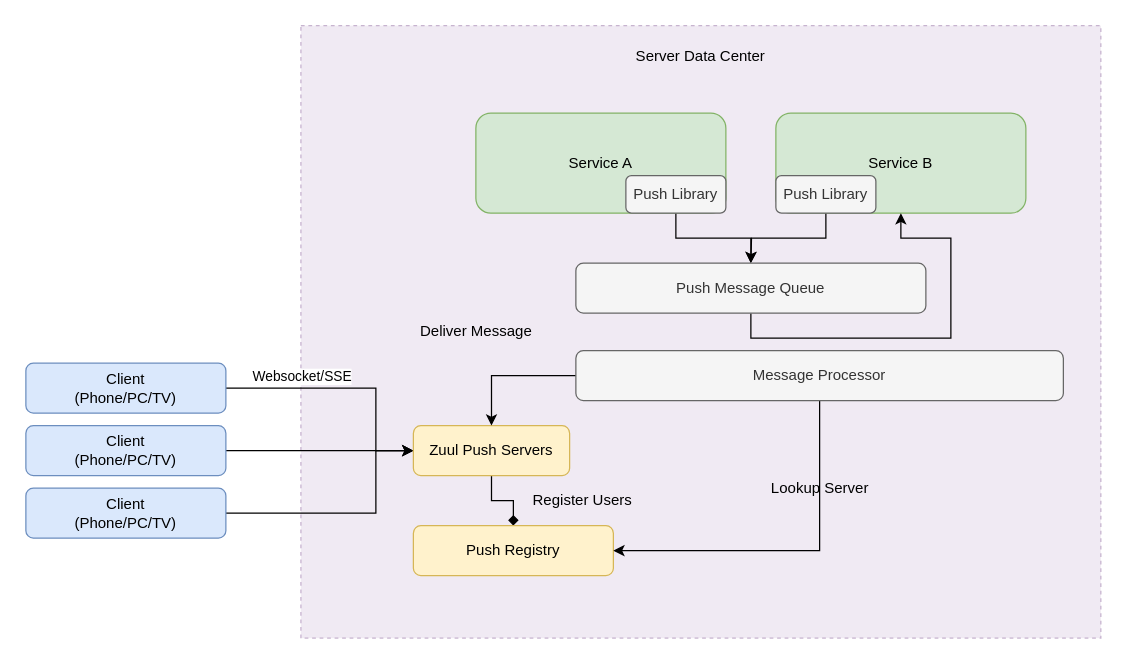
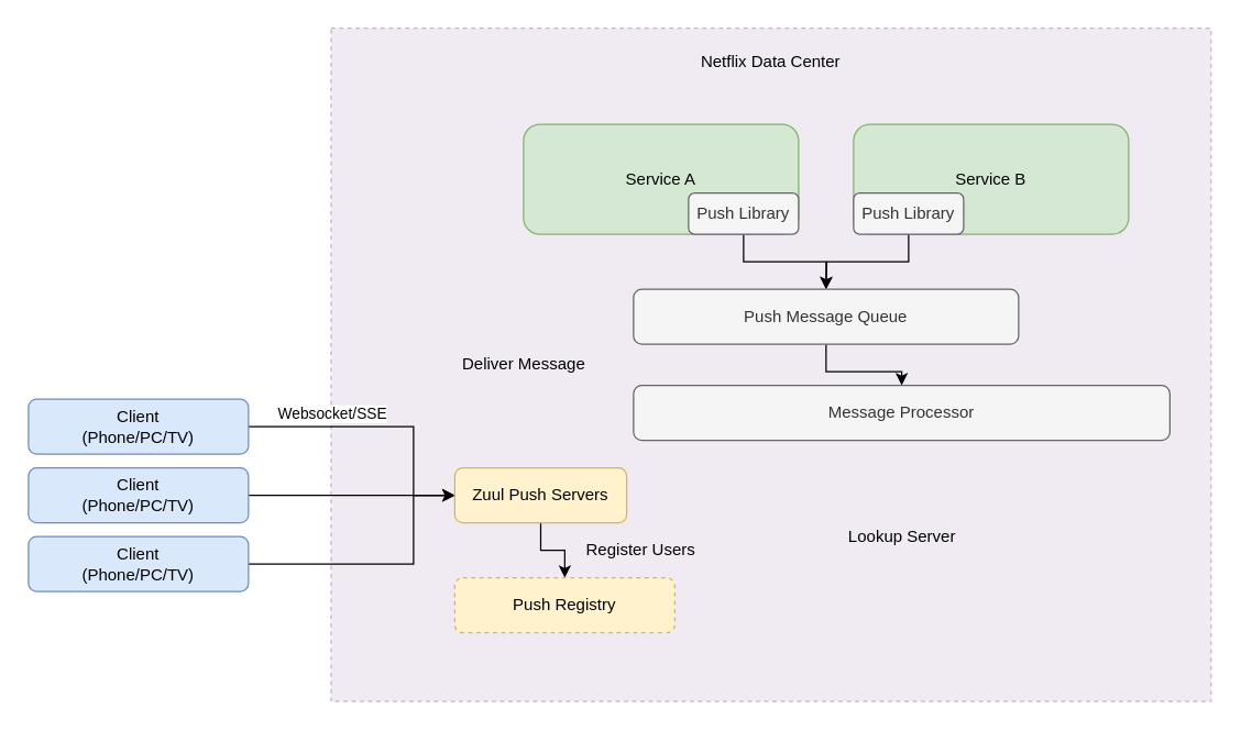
- <mxCell id="27" value="Server Data Center" style="text;html=1;strokeColor=none;fillColor=none;align=center;verticalAlign=middle;whiteSpace=wrap;rounded=0;dashed=1;opacity=50;" vertex="1" parent="1"><mxGeometry x="495" y="30" width="130" height="30" as="geometry" /></mxCell>
+ <mxCell id="27" value="Netflix Data Center" style="text;html=1;strokeColor=none;fillColor=none;align=center;verticalAlign=middle;whiteSpace=wrap;rounded=0;dashed=1;opacity=50;" vertex="1" parent="1"><mxGeometry x="495" y="30" width="130" height="30" as="geometry" /></mxCell>
- <mxCell id="20" style="edgeStyle=orthogonalEdgeStyle;rounded=0;orthogonalLoop=1;jettySize=auto;html=1;exitX=0.5;exitY=1;exitDx=0;exitDy=0;" edge="1" parent="1" source="21" target="17"><mxGeometry relative="1" as="geometry" /></mxCell>
+ <mxCell id="20" style="edgeStyle=orthogonalEdgeStyle;rounded=0;orthogonalLoop=1;jettySize=auto;html=1;exitX=0.5;exitY=1;exitDx=0;exitDy=0;entryX=0.5;entryY=0;entryDx=0;entryDy=0;" edge="1" parent="1" source="21" target="24"><mxGeometry relative="1" as="geometry" /></mxCell>
- <mxCell id="23" style="edgeStyle=orthogonalEdgeStyle;rounded=0;orthogonalLoop=1;jettySize=auto;html=1;exitX=0;exitY=0.5;exitDx=0;exitDy=0;entryX=0.5;entryY=0;entryDx=0;entryDy=0;" edge="1" parent="1" source="24" target="11"><mxGeometry relative="1" as="geometry" /></mxCell>
- <mxCell id="10" style="edgeStyle=orthogonalEdgeStyle;rounded=0;orthogonalLoop=1;jettySize=auto;html=1;exitX=0.5;exitY=1;exitDx=0;exitDy=0;entryX=0.5;entryY=0;entryDx=0;entryDy=0;endArrow=diamond;" edge="1" parent="1" source="11" target="12"><mxGeometry relative="1" as="geometry" /></mxCell>
+ <mxCell id="10" style="edgeStyle=orthogonalEdgeStyle;rounded=0;orthogonalLoop=1;jettySize=auto;html=1;exitX=0.5;exitY=1;exitDx=0;exitDy=0;entryX=0.5;entryY=0;entryDx=0;entryDy=0;" edge="1" parent="1" source="11" target="12"><mxGeometry relative="1" as="geometry" /></mxCell>
- <mxCell id="12" value="Push Registry" style="rounded=1;whiteSpace=wrap;html=1;fillColor=#fff2cc;strokeColor=#d6b656;" vertex="1" parent="1"><mxGeometry x="330" y="420" width="160" height="40" as="geometry" /></mxCell>
+ <mxCell id="12" value="Push Registry" style="rounded=1;whiteSpace=wrap;html=1;fillColor=#fff2cc;strokeColor=#d6b656;dashed=1;" vertex="1" parent="1"><mxGeometry x="330" y="420" width="160" height="40" as="geometry" /></mxCell>
- <mxCell id="22" style="edgeStyle=orthogonalEdgeStyle;rounded=0;orthogonalLoop=1;jettySize=auto;html=1;exitX=0.5;exitY=1;exitDx=0;exitDy=0;entryX=1;entryY=0.5;entryDx=0;entryDy=0;" edge="1" parent="1" source="24" target="12"><mxGeometry relative="1" as="geometry" /></mxCell>
